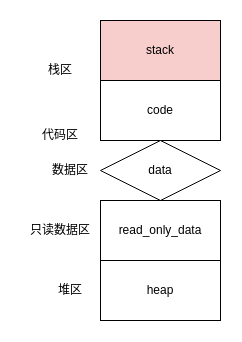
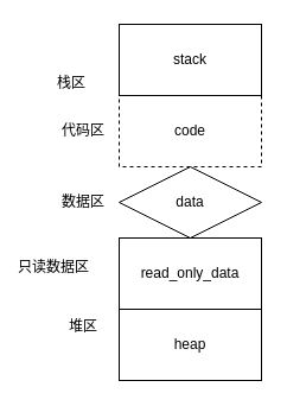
- <mxCell id="4" value="stack" style="rounded=0;whiteSpace=wrap;html=1;fillColor=#f8cecc;" vertex="1" parent="1"><mxGeometry x="100" y="20" width="120" height="60" as="geometry" /></mxCell>
+ <mxCell id="4" value="stack" style="rounded=0;whiteSpace=wrap;html=1;" vertex="1" parent="1"><mxGeometry x="100" y="20" width="120" height="60" as="geometry" /></mxCell>
- <mxCell id="2" value="code" style="rounded=0;whiteSpace=wrap;html=1;" vertex="1" parent="1"><mxGeometry x="100" y="80" width="120" height="60" as="geometry" /></mxCell>
+ <mxCell id="2" value="code" style="rounded=0;whiteSpace=wrap;html=1;dashed=1;" vertex="1" parent="1"><mxGeometry x="100" y="80" width="120" height="60" as="geometry" /></mxCell>
- <mxCell id="8" value="代码区" style="text;html=1;strokeColor=none;fillColor=none;align=center;verticalAlign=middle;whiteSpace=wrap;rounded=0;" vertex="1" parent="1"><mxGeometry x="40" y="125" width="40" height="20" as="geometry" /></mxCell>
+ <mxCell id="8" value="代码区" style="text;html=1;strokeColor=none;fillColor=none;align=center;verticalAlign=middle;whiteSpace=wrap;rounded=0;" vertex="1" parent="1"><mxGeometry x="50" y="100" width="40" height="20" as="geometry" /></mxCell>
- <mxCell id="10" value="只读数据区" style="text;html=1;strokeColor=none;fillColor=none;align=center;verticalAlign=middle;whiteSpace=wrap;rounded=0;" vertex="1" parent="1"><mxGeometry x="20" y="220" width="80" height="20" as="geometry" /></mxCell>
+ <mxCell id="10" value="只读数据区" style="text;html=1;strokeColor=none;fillColor=none;align=center;verticalAlign=middle;whiteSpace=wrap;rounded=0;" vertex="1" parent="1"><mxGeometry x="5" y="215" width="80" height="20" as="geometry" /></mxCell>
- <mxCell id="11" value="堆区" style="text;html=1;strokeColor=none;fillColor=none;align=center;verticalAlign=middle;whiteSpace=wrap;rounded=0;" vertex="1" parent="1"><mxGeometry x="50" y="280" width="40" height="20" as="geometry" /></mxCell>
+ <mxCell id="11" value="堆区" style="text;html=1;strokeColor=none;fillColor=none;align=center;verticalAlign=middle;whiteSpace=wrap;rounded=0;" vertex="1" parent="1"><mxGeometry x="50" y="265" width="40" height="20" as="geometry" /></mxCell>
